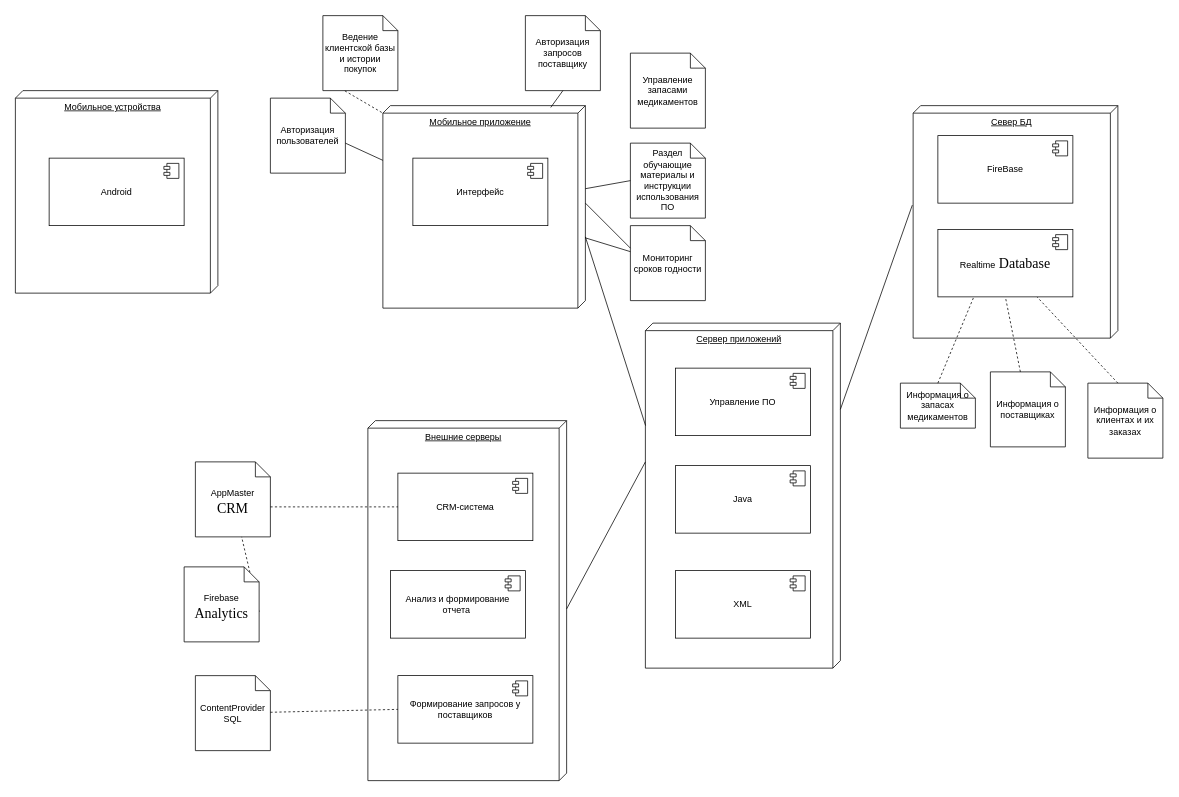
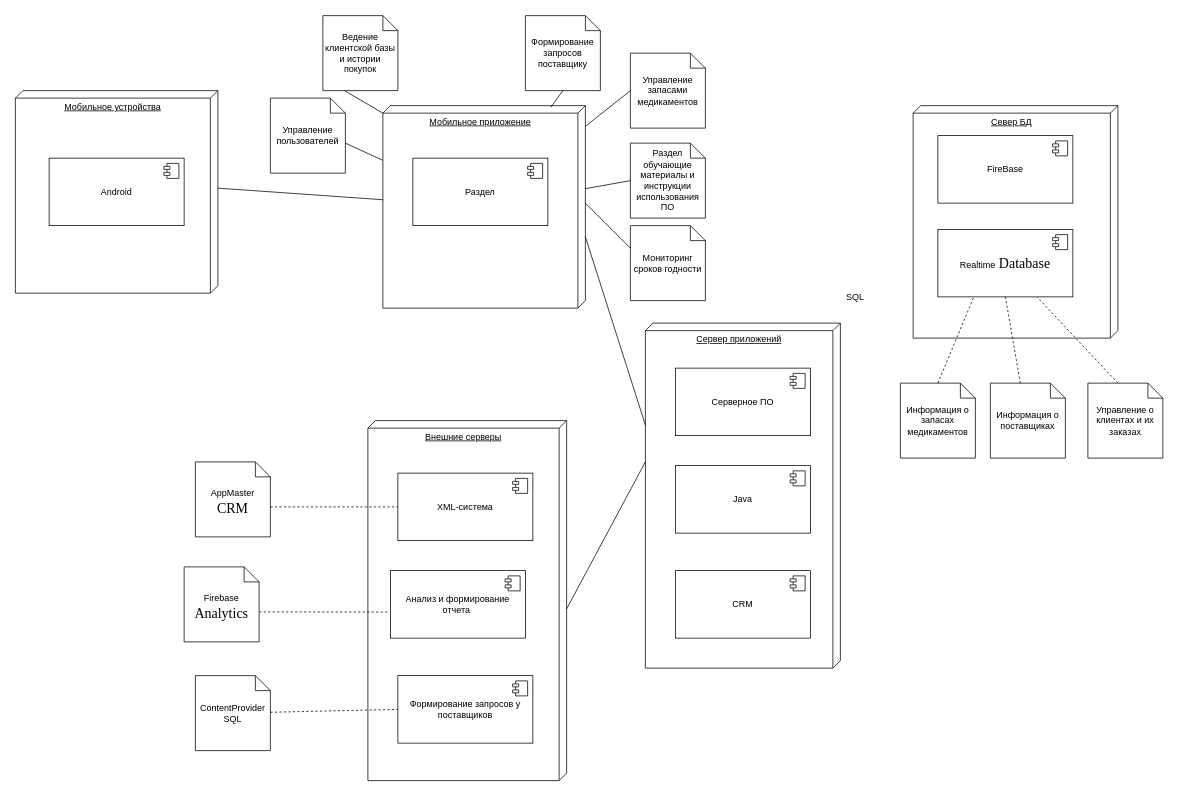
- <mxCell id="39" value="Авторизация запросов поставщику" style="shape=note;size=20;whiteSpace=wrap;html=1;" parent="1" vertex="1"><mxGeometry x="700" width="100" height="100" as="geometry" y="20" /></mxCell>
+ <mxCell id="39" value="Формирование запросов поставщику" style="shape=note;size=20;whiteSpace=wrap;html=1;" parent="1" vertex="1"><mxGeometry x="700" width="100" height="100" as="geometry" y="20" /></mxCell>
- <mxCell id="41" value="" style="endArrow=none;html=1;rounded=0;exitX=0.293;exitY=1.003;exitDx=0;exitDy=0;exitPerimeter=0;entryX=0;entryY=0;entryDx=10;entryDy=270;entryPerimeter=0;dashed=1;" parent="1" source="40" target="6" edge="1"><mxGeometry width="50" height="50" relative="1" as="geometry"><mxPoint x="880" y="370" as="sourcePoint" /><mxPoint x="930" y="320" as="targetPoint" /></mxGeometry></mxCell>
+ <mxCell id="41" value="" style="endArrow=none;html=1;rounded=0;exitX=0.293;exitY=1.003;exitDx=0;exitDy=0;exitPerimeter=0;entryX=0;entryY=0;entryDx=10;entryDy=270;entryPerimeter=0;" parent="1" source="40" target="6" edge="1"><mxGeometry width="50" height="50" relative="1" as="geometry"><mxPoint x="880" y="370" as="sourcePoint" /><mxPoint x="930" y="320" as="targetPoint" /></mxGeometry></mxCell>
- <mxCell id="54" value="Авторизация пользователей" style="shape=note;size=20;whiteSpace=wrap;html=1;" parent="1" vertex="1"><mxGeometry x="360" y="130" width="100" height="100" as="geometry" /></mxCell>
+ <mxCell id="54" value="Управление пользователей" style="shape=note;size=20;whiteSpace=wrap;html=1;" parent="1" vertex="1"><mxGeometry x="360" y="130" width="100" height="100" as="geometry" /></mxCell>
- <mxCell id="8" value="Интерфейс" style="html=1;dropTarget=0;whiteSpace=wrap;" parent="1" vertex="1"><mxGeometry x="550" y="210" width="180" height="90" as="geometry" /></mxCell>
+ <mxCell id="8" value="Раздел" style="html=1;dropTarget=0;whiteSpace=wrap;" parent="1" vertex="1"><mxGeometry x="550" y="210" width="180" height="90" as="geometry" /></mxCell>
+ <mxCell id="35" value="" style="endArrow=none;html=1;rounded=0;exitX=0;exitY=0;exitDx=130;exitDy=0;exitPerimeter=0;" parent="1" source="32" target="6" edge="1"><mxGeometry width="50" height="50" relative="1" as="geometry"><mxPoint x="720" y="370" as="sourcePoint" /><mxPoint x="770" y="320" as="targetPoint" /></mxGeometry></mxCell>
- <mxCell id="43" value="" style="endArrow=none;html=1;rounded=0;" parent="1" source="6" target="38" edge="1"><mxGeometry width="50" height="50" relative="1" as="geometry"><mxPoint x="810" y="160" as="sourcePoint" /><mxPoint x="861" y="190" as="targetPoint" /></mxGeometry></mxCell>
+ <mxCell id="43" value="" style="endArrow=none;html=1;rounded=0;entryX=0;entryY=0.5;entryDx=0;entryDy=0;entryPerimeter=0;" parent="1" source="6" target="36" edge="1"><mxGeometry width="50" height="50" relative="1" as="geometry"><mxPoint x="810" y="160" as="sourcePoint" /><mxPoint x="861" y="190" as="targetPoint" /></mxGeometry></mxCell>
+ <mxCell id="11" value="SQL" style="text;html=1;strokeColor=none;fillColor=none;align=center;verticalAlign=middle;whiteSpace=wrap;rounded=0;" parent="1" vertex="1"><mxGeometry x="1110" y="380" width="60" height="30" as="geometry" /></mxCell>
- <mxCell id="10" value="" style="endArrow=none;html=1;rounded=0;exitX=0;exitY=0;exitDx=115;exitDy=0;exitPerimeter=0;entryX=0.428;entryY=1.004;entryDx=0;entryDy=0;entryPerimeter=0;" parent="1" source="5" target="2" edge="1"><mxGeometry width="50" height="50" relative="1" as="geometry"><mxPoint x="690" y="420" as="sourcePoint" /><mxPoint x="740" y="370" as="targetPoint" /><Array as="points" /></mxGeometry></mxCell>
- <mxCell id="12" value="Управление ПО" style="html=1;dropTarget=0;whiteSpace=wrap;" parent="1" vertex="1"><mxGeometry x="900" y="490" width="180" height="90" as="geometry" /></mxCell>
+ <mxCell id="12" value="Серверное ПО" style="html=1;dropTarget=0;whiteSpace=wrap;" parent="1" vertex="1"><mxGeometry x="900" y="490" width="180" height="90" as="geometry" /></mxCell>
- <mxCell id="22" value="Информация о запасах медикаментов" style="shape=note;size=20;whiteSpace=wrap;html=1;" parent="1" vertex="1"><mxGeometry x="1200" y="510" width="100" height="60" as="geometry" /></mxCell>
+ <mxCell id="22" value="Информация о запасах медикаментов" style="shape=note;size=20;whiteSpace=wrap;html=1;" parent="1" vertex="1"><mxGeometry x="1200" y="510" width="100" height="100" as="geometry" /></mxCell>
- <mxCell id="23" value="Информация о поставщиках" style="shape=note;size=20;whiteSpace=wrap;html=1;" parent="1" vertex="1"><mxGeometry x="1320" y="495" width="100" height="100" as="geometry" /></mxCell>
+ <mxCell id="23" value="Информация о поставщиках" style="shape=note;size=20;whiteSpace=wrap;html=1;" parent="1" vertex="1"><mxGeometry x="1320" y="510" width="100" height="100" as="geometry" /></mxCell>
- <mxCell id="24" value="Информация о клиентах и их заказах" style="shape=note;size=20;whiteSpace=wrap;html=1;" parent="1" vertex="1"><mxGeometry x="1450" y="510" width="100" height="100" as="geometry" /></mxCell>
+ <mxCell id="24" value="Управление о клиентах и их заказах" style="shape=note;size=20;whiteSpace=wrap;html=1;" parent="1" vertex="1"><mxGeometry x="1450" y="510" width="100" height="100" as="geometry" /></mxCell>
- <mxCell id="16" value="CRM-система" style="html=1;dropTarget=0;whiteSpace=wrap;" parent="1" vertex="1"><mxGeometry x="530" y="630" width="180" height="90" as="geometry" /></mxCell>
+ <mxCell id="16" value="XML-система" style="html=1;dropTarget=0;whiteSpace=wrap;" parent="1" vertex="1"><mxGeometry x="530" y="630" width="180" height="90" as="geometry" /></mxCell>
- <mxCell id="29" value="" style="endArrow=none;dashed=1;html=1;rounded=0;exitX=0;exitY=0;exitDx=100;exitDy=60;exitPerimeter=0;" parent="1" source="31" target="28" edge="1"><mxGeometry width="50" height="50" relative="1" as="geometry"><mxPoint x="390" y="880" as="sourcePoint" /><mxPoint x="440" y="830" as="targetPoint" /></mxGeometry></mxCell>
+ <mxCell id="29" value="" style="endArrow=none;dashed=1;html=1;rounded=0;entryX=-0.005;entryY=0.614;entryDx=0;entryDy=0;entryPerimeter=0;exitX=0;exitY=0;exitDx=100;exitDy=60;exitPerimeter=0;" parent="1" source="31" target="18" edge="1"><mxGeometry width="50" height="50" relative="1" as="geometry"><mxPoint x="390" y="880" as="sourcePoint" /><mxPoint x="440" y="830" as="targetPoint" /></mxGeometry></mxCell>
- <mxCell id="46" value="XML" style="html=1;dropTarget=0;whiteSpace=wrap;" parent="1" vertex="1"><mxGeometry x="900" y="760" width="180" height="90" as="geometry" /></mxCell>
+ <mxCell id="46" value="CRM" style="html=1;dropTarget=0;whiteSpace=wrap;" parent="1" vertex="1"><mxGeometry x="900" y="760" width="180" height="90" as="geometry" /></mxCell>
